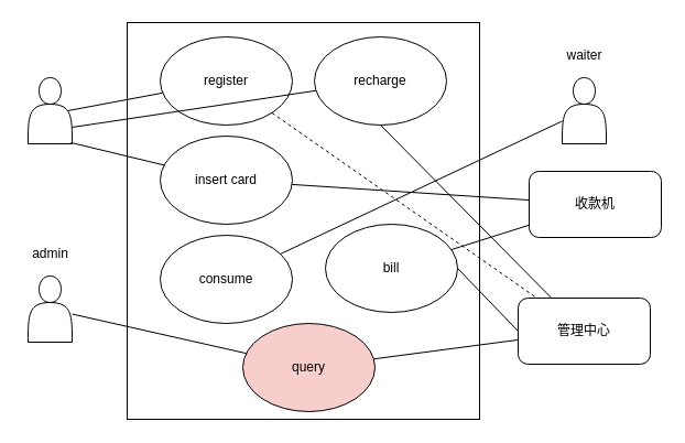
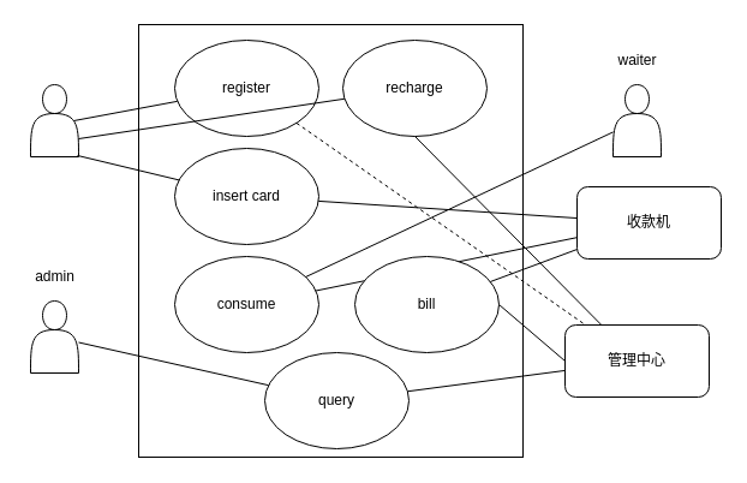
+ <mxCell id="21" value="" style="endArrow=none;html=1;" edge="1" parent="1" source="19" target="8"><mxGeometry width="50" height="50" relative="1" as="geometry"><mxPoint x="235" y="310" as="sourcePoint" /><mxPoint x="285" y="260" as="targetPoint" /></mxGeometry></mxCell>
- <mxCell id="22" value="bill" style="ellipse;whiteSpace=wrap;html=1;" vertex="1" parent="1"><mxGeometry x="295" y="203" width="120" height="80" as="geometry" /></mxCell>
+ <mxCell id="22" value="bill" style="ellipse;whiteSpace=wrap;html=1;" vertex="1" parent="1"><mxGeometry x="295" y="213" width="120" height="80" as="geometry" /></mxCell>
- <mxCell id="25" value="query" style="ellipse;whiteSpace=wrap;html=1;fillColor=#f8cecc;" vertex="1" parent="1"><mxGeometry x="220" y="293" width="120" height="80" as="geometry" /></mxCell>
+ <mxCell id="25" value="query" style="ellipse;whiteSpace=wrap;html=1;" vertex="1" parent="1"><mxGeometry x="220" y="293" width="120" height="80" as="geometry" /></mxCell>
